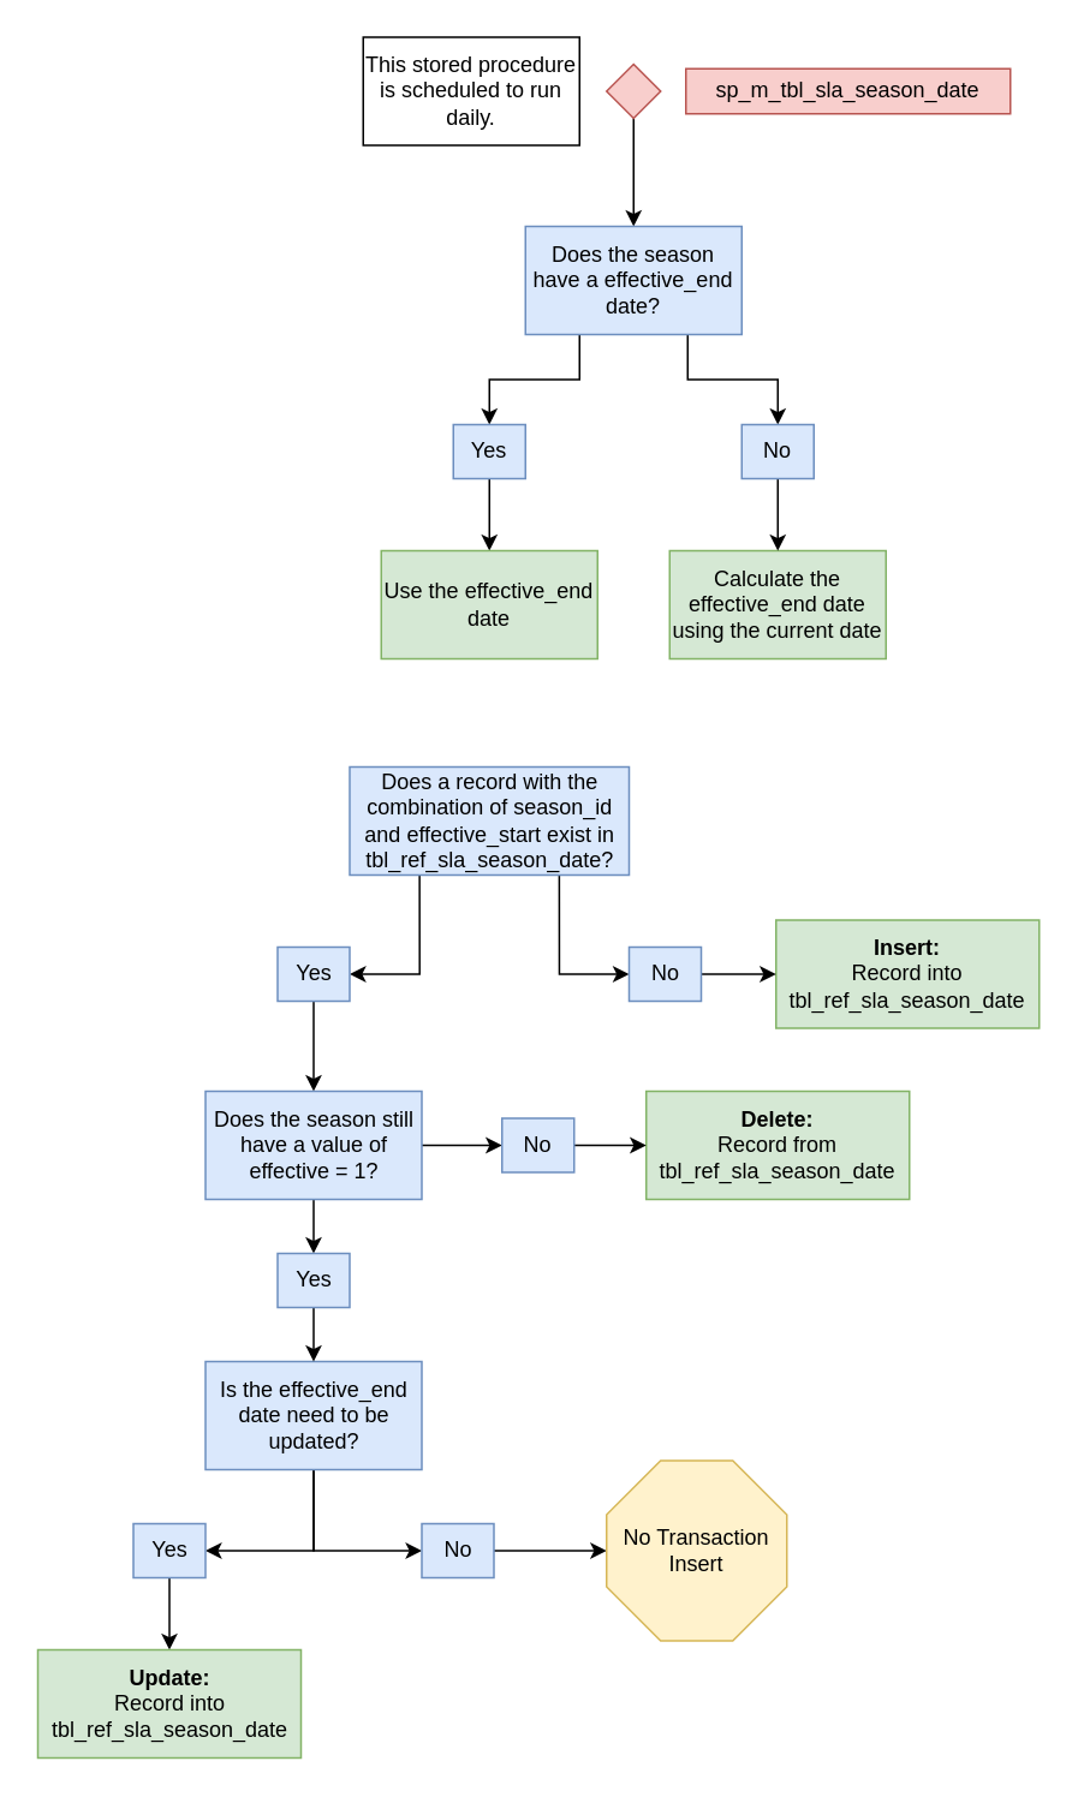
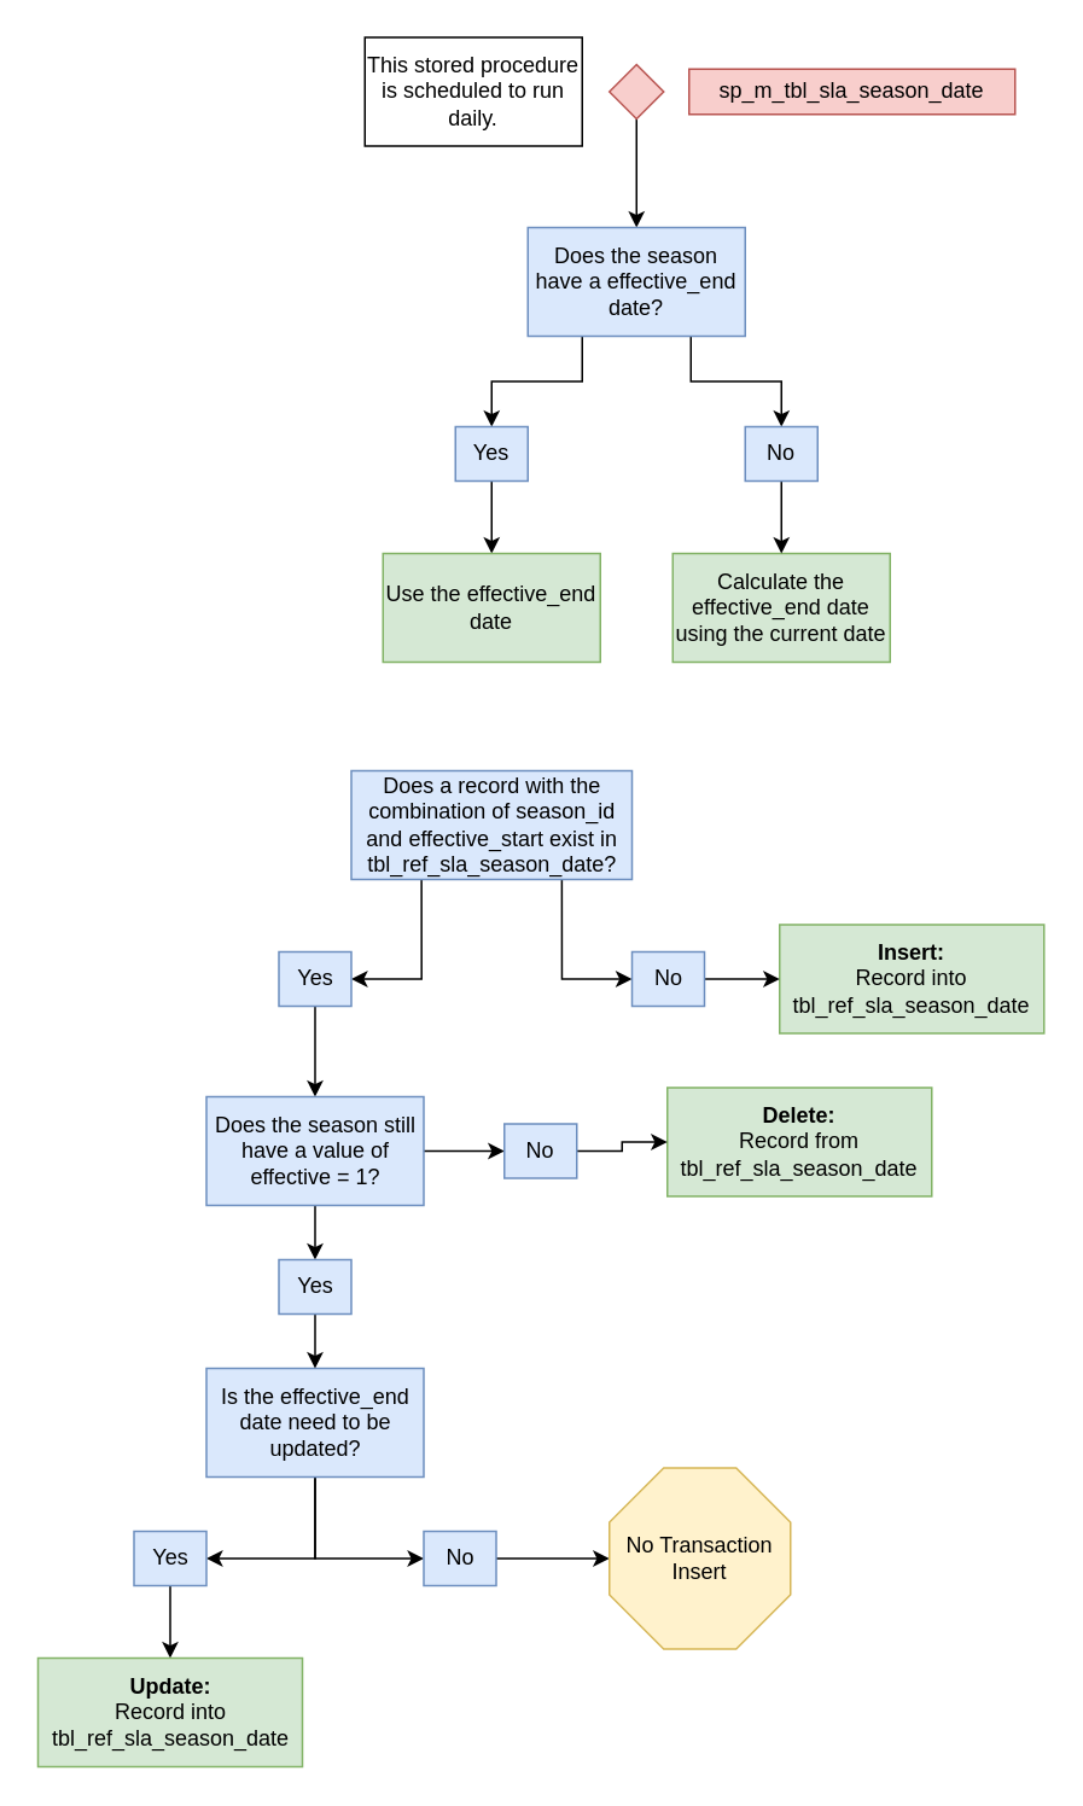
- <mxCell id="31" value="&lt;b&gt;Delete:&lt;/b&gt;&lt;br&gt;Record from tbl_ref_sla_season_date" style="rounded=0;whiteSpace=wrap;html=1;fillColor=#d5e8d4;strokeColor=#82b366;" vertex="1" parent="1"><mxGeometry x="358" y="605" width="146" height="60" as="geometry" /></mxCell>
+ <mxCell id="31" value="&lt;b&gt;Delete:&lt;/b&gt;&lt;br&gt;Record from tbl_ref_sla_season_date" style="rounded=0;whiteSpace=wrap;html=1;fillColor=#d5e8d4;strokeColor=#82b366;" vertex="1" parent="1"><mxGeometry x="368" y="600" width="146" height="60" as="geometry" /></mxCell>
